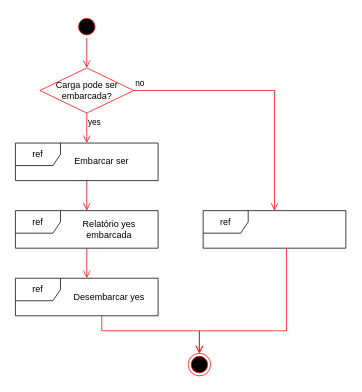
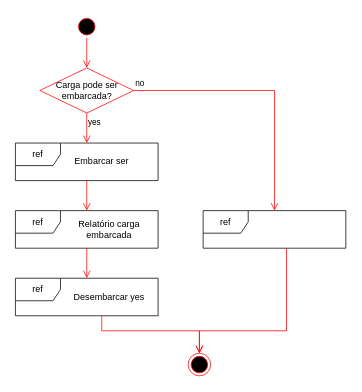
- <mxCell id="6" value="Relatório yes embarcada" style="text;html=1;strokeColor=none;fillColor=none;align=center;verticalAlign=middle;whiteSpace=wrap;rounded=0;" parent="1" vertex="1"><mxGeometry x="100" y="290" width="90" height="30" as="geometry" /></mxCell>
+ <mxCell id="6" value="Relatório carga embarcada" style="text;html=1;strokeColor=none;fillColor=none;align=center;verticalAlign=middle;whiteSpace=wrap;rounded=0;" parent="1" vertex="1"><mxGeometry x="100" y="290" width="90" height="30" as="geometry" /></mxCell>
